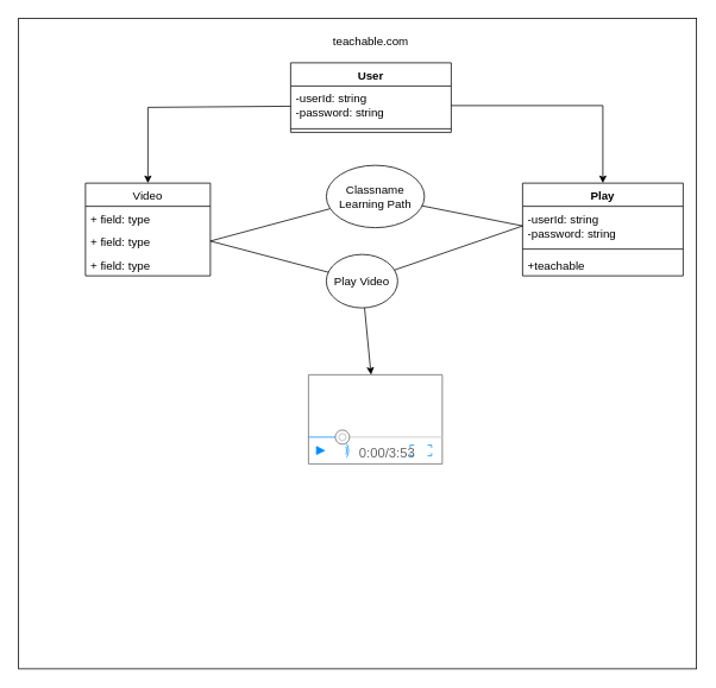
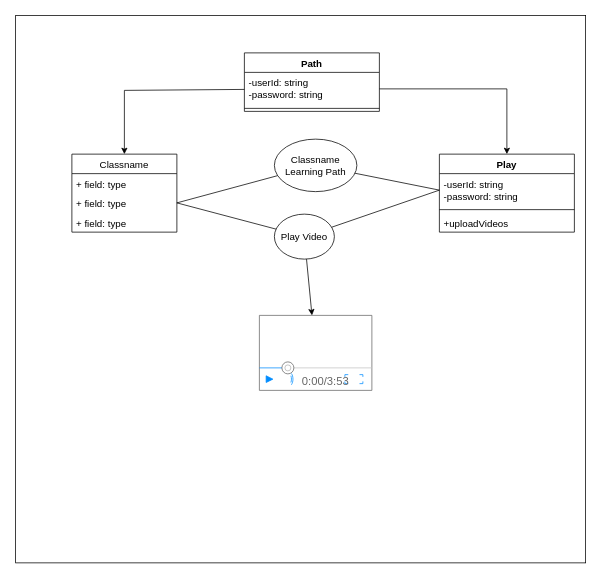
- <mxCell id="16" value="teachable.com" style="text;html=1;strokeColor=none;fillColor=none;align=center;verticalAlign=middle;whiteSpace=wrap;rounded=0;fontSize=13;" vertex="1" parent="1"><mxGeometry x="345" y="30" width="140" height="30" as="geometry" /></mxCell>
- <mxCell id="13" value="User" style="swimlane;fontStyle=1;align=center;verticalAlign=top;childLayout=stackLayout;horizontal=1;startSize=26;horizontalStack=0;resizeParent=1;resizeParentMax=0;resizeLast=0;collapsible=1;marginBottom=0;fontSize=13;" vertex="1" parent="1"><mxGeometry x="325" y="70" width="180" height="78" as="geometry" /></mxCell>
+ <mxCell id="13" value="Path" style="swimlane;fontStyle=1;align=center;verticalAlign=top;childLayout=stackLayout;horizontal=1;startSize=26;horizontalStack=0;resizeParent=1;resizeParentMax=0;resizeLast=0;collapsible=1;marginBottom=0;fontSize=13;" vertex="1" parent="1"><mxGeometry x="325" y="70" width="180" height="78" as="geometry" /></mxCell>
- <mxCell id="18" value="Video" style="swimlane;fontStyle=0;childLayout=stackLayout;horizontal=1;startSize=26;fillColor=none;horizontalStack=0;resizeParent=1;resizeParentMax=0;resizeLast=0;collapsible=1;marginBottom=0;fontSize=13;" vertex="1" parent="1"><mxGeometry x="95" y="205" width="140" height="104" as="geometry" /></mxCell>
+ <mxCell id="18" value="Classname" style="swimlane;fontStyle=0;childLayout=stackLayout;horizontal=1;startSize=26;fillColor=none;horizontalStack=0;resizeParent=1;resizeParentMax=0;resizeLast=0;collapsible=1;marginBottom=0;fontSize=13;" vertex="1" parent="1"><mxGeometry x="95" y="205" width="140" height="104" as="geometry" /></mxCell>
- <mxCell id="8" value="+teachable" style="text;strokeColor=none;fillColor=none;align=left;verticalAlign=top;spacingLeft=4;spacingRight=4;overflow=hidden;rotatable=0;points=[[0,0.5],[1,0.5]];portConstraint=eastwest;fontSize=13;" vertex="1" parent="5"><mxGeometry y="78" width="180" height="26" as="geometry" /></mxCell>
+ <mxCell id="8" value="+uploadVideos" style="text;strokeColor=none;fillColor=none;align=left;verticalAlign=top;spacingLeft=4;spacingRight=4;overflow=hidden;rotatable=0;points=[[0,0.5],[1,0.5]];portConstraint=eastwest;fontSize=13;" vertex="1" parent="5"><mxGeometry y="78" width="180" height="26" as="geometry" /></mxCell>
